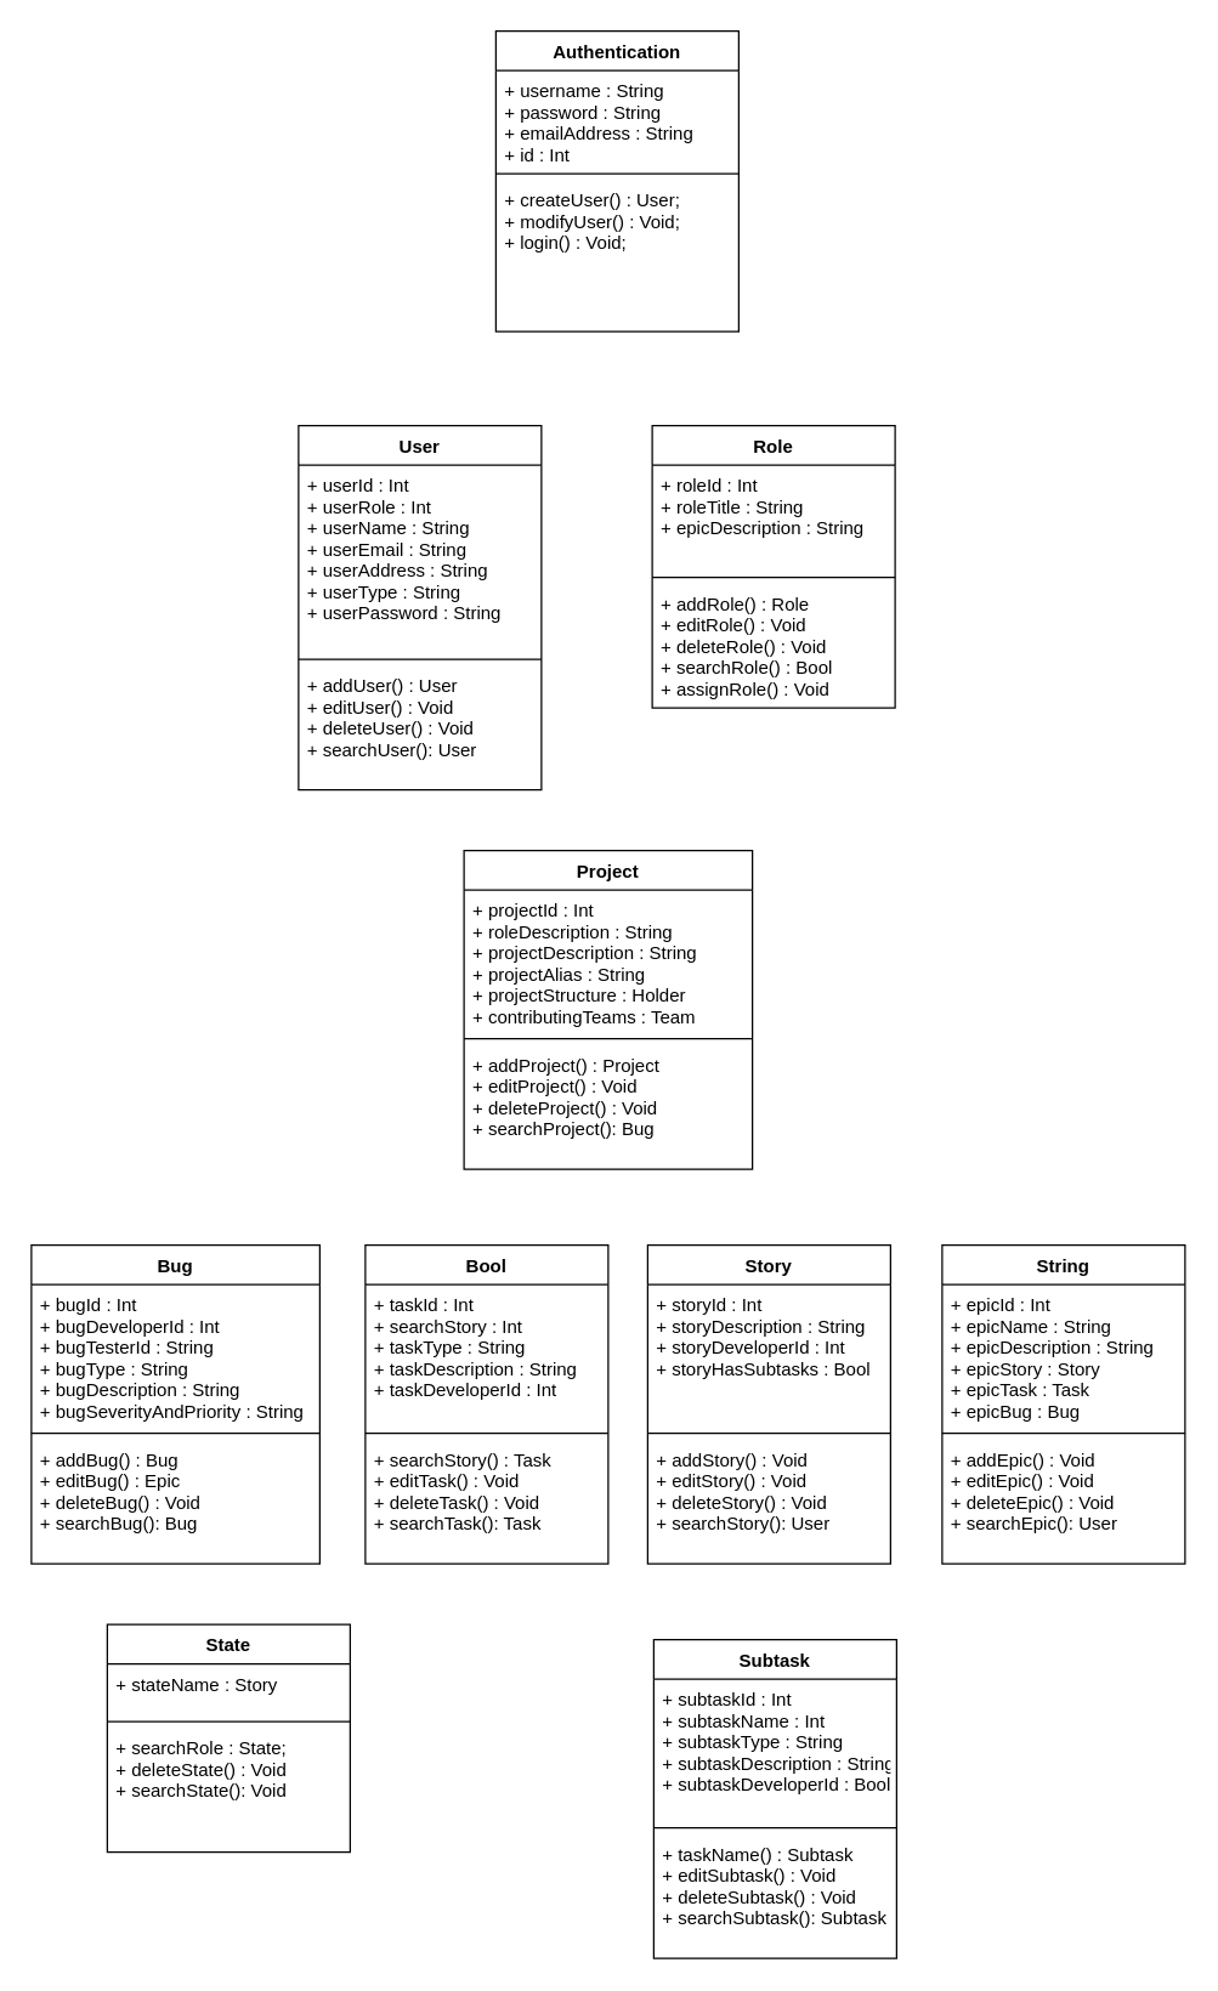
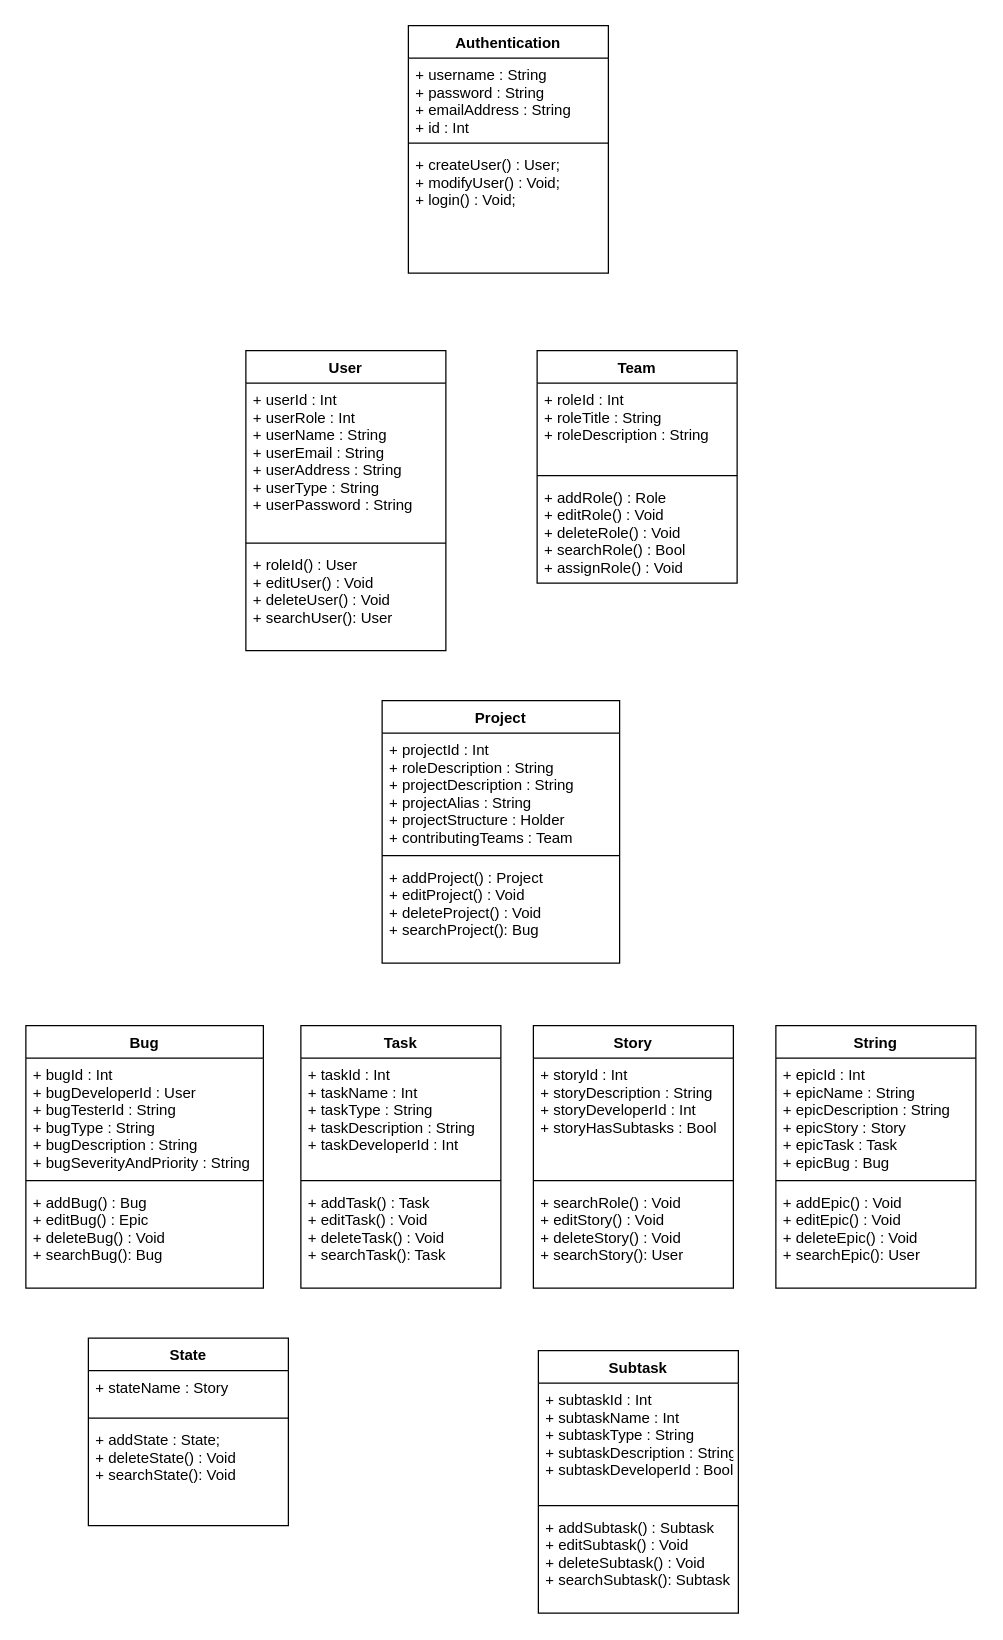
- <mxCell id="6" value="Role" style="swimlane;fontStyle=1;align=center;verticalAlign=top;childLayout=stackLayout;horizontal=1;startSize=26;horizontalStack=0;resizeParent=1;resizeParentMax=0;resizeLast=0;collapsible=1;marginBottom=0;" vertex="1" parent="1"><mxGeometry x="429" y="280" width="160" height="186" as="geometry" /></mxCell>
+ <mxCell id="6" value="Team" style="swimlane;fontStyle=1;align=center;verticalAlign=top;childLayout=stackLayout;horizontal=1;startSize=26;horizontalStack=0;resizeParent=1;resizeParentMax=0;resizeLast=0;collapsible=1;marginBottom=0;" vertex="1" parent="1"><mxGeometry x="429" y="280" width="160" height="186" as="geometry" /></mxCell>
- <mxCell id="7" value="+ roleId : Int&#10;+ roleTitle : String&#10;+ epicDescription : String" style="text;strokeColor=none;fillColor=none;align=left;verticalAlign=top;spacingLeft=4;spacingRight=4;overflow=hidden;rotatable=0;points=[[0,0.5],[1,0.5]];portConstraint=eastwest;" vertex="1" parent="6"><mxGeometry y="26" width="160" height="70" as="geometry" /></mxCell>
+ <mxCell id="7" value="+ roleId : Int&#10;+ roleTitle : String&#10;+ roleDescription : String" style="text;strokeColor=none;fillColor=none;align=left;verticalAlign=top;spacingLeft=4;spacingRight=4;overflow=hidden;rotatable=0;points=[[0,0.5],[1,0.5]];portConstraint=eastwest;" vertex="1" parent="6"><mxGeometry y="26" width="160" height="70" as="geometry" /></mxCell>
- <mxCell id="5" value="+ addUser() : User&#10;+ editUser() : Void&#10;+ deleteUser() : Void&#10;+ searchUser(): User&#10;" style="text;strokeColor=none;fillColor=none;align=left;verticalAlign=top;spacingLeft=4;spacingRight=4;overflow=hidden;rotatable=0;points=[[0,0.5],[1,0.5]];portConstraint=eastwest;" vertex="1" parent="2"><mxGeometry y="158" width="160" height="82" as="geometry" /></mxCell>
+ <mxCell id="5" value="+ roleId() : User&#10;+ editUser() : Void&#10;+ deleteUser() : Void&#10;+ searchUser(): User&#10;" style="text;strokeColor=none;fillColor=none;align=left;verticalAlign=top;spacingLeft=4;spacingRight=4;overflow=hidden;rotatable=0;points=[[0,0.5],[1,0.5]];portConstraint=eastwest;" vertex="1" parent="2"><mxGeometry y="158" width="160" height="82" as="geometry" /></mxCell>
- <mxCell id="14" value="Bool" style="swimlane;fontStyle=1;align=center;verticalAlign=top;childLayout=stackLayout;horizontal=1;startSize=26;horizontalStack=0;resizeParent=1;resizeParentMax=0;resizeLast=0;collapsible=1;marginBottom=0;" vertex="1" parent="1"><mxGeometry x="240" y="820" width="160" height="210" as="geometry" /></mxCell>
+ <mxCell id="14" value="Task" style="swimlane;fontStyle=1;align=center;verticalAlign=top;childLayout=stackLayout;horizontal=1;startSize=26;horizontalStack=0;resizeParent=1;resizeParentMax=0;resizeLast=0;collapsible=1;marginBottom=0;" vertex="1" parent="1"><mxGeometry x="240" y="820" width="160" height="210" as="geometry" /></mxCell>
- <mxCell id="11" value="+ bugId : Int&#10;+ bugDeveloperId : Int&#10;+ bugTesterId : String&#10;+ bugType : String&#10;+ bugDescription : String&#10;+ bugSeverityAndPriority : String " style="text;strokeColor=none;fillColor=none;align=left;verticalAlign=top;spacingLeft=4;spacingRight=4;overflow=hidden;rotatable=0;points=[[0,0.5],[1,0.5]];portConstraint=eastwest;" vertex="1" parent="10"><mxGeometry y="26" width="190" height="94" as="geometry" /></mxCell>
+ <mxCell id="11" value="+ bugId : Int&#10;+ bugDeveloperId : User&#10;+ bugTesterId : String&#10;+ bugType : String&#10;+ bugDescription : String&#10;+ bugSeverityAndPriority : String " style="text;strokeColor=none;fillColor=none;align=left;verticalAlign=top;spacingLeft=4;spacingRight=4;overflow=hidden;rotatable=0;points=[[0,0.5],[1,0.5]];portConstraint=eastwest;" vertex="1" parent="10"><mxGeometry y="26" width="190" height="94" as="geometry" /></mxCell>
- <mxCell id="15" value="+ taskId : Int&#10;+ searchStory : Int&#10;+ taskType : String&#10;+ taskDescription : String&#10;+ taskDeveloperId : Int" style="text;strokeColor=none;fillColor=none;align=left;verticalAlign=top;spacingLeft=4;spacingRight=4;overflow=hidden;rotatable=0;points=[[0,0.5],[1,0.5]];portConstraint=eastwest;" vertex="1" parent="14"><mxGeometry y="26" width="160" height="94" as="geometry" /></mxCell>
+ <mxCell id="15" value="+ taskId : Int&#10;+ taskName : Int&#10;+ taskType : String&#10;+ taskDescription : String&#10;+ taskDeveloperId : Int" style="text;strokeColor=none;fillColor=none;align=left;verticalAlign=top;spacingLeft=4;spacingRight=4;overflow=hidden;rotatable=0;points=[[0,0.5],[1,0.5]];portConstraint=eastwest;" vertex="1" parent="14"><mxGeometry y="26" width="160" height="94" as="geometry" /></mxCell>
- <mxCell id="17" value="+ searchStory() : Task&#10;+ editTask() : Void&#10;+ deleteTask() : Void&#10;+ searchTask(): Task&#10;" style="text;strokeColor=none;fillColor=none;align=left;verticalAlign=top;spacingLeft=4;spacingRight=4;overflow=hidden;rotatable=0;points=[[0,0.5],[1,0.5]];portConstraint=eastwest;" vertex="1" parent="14"><mxGeometry y="128" width="160" height="82" as="geometry" /></mxCell>
+ <mxCell id="17" value="+ addTask() : Task&#10;+ editTask() : Void&#10;+ deleteTask() : Void&#10;+ searchTask(): Task&#10;" style="text;strokeColor=none;fillColor=none;align=left;verticalAlign=top;spacingLeft=4;spacingRight=4;overflow=hidden;rotatable=0;points=[[0,0.5],[1,0.5]];portConstraint=eastwest;" vertex="1" parent="14"><mxGeometry y="128" width="160" height="82" as="geometry" /></mxCell>
- <mxCell id="21" value="+ addStory() : Void&#10;+ editStory() : Void&#10;+ deleteStory() : Void&#10;+ searchStory(): User&#10;" style="text;strokeColor=none;fillColor=none;align=left;verticalAlign=top;spacingLeft=4;spacingRight=4;overflow=hidden;rotatable=0;points=[[0,0.5],[1,0.5]];portConstraint=eastwest;" vertex="1" parent="18"><mxGeometry y="128" width="160" height="82" as="geometry" /></mxCell>
+ <mxCell id="21" value="+ searchRole() : Void&#10;+ editStory() : Void&#10;+ deleteStory() : Void&#10;+ searchStory(): User&#10;" style="text;strokeColor=none;fillColor=none;align=left;verticalAlign=top;spacingLeft=4;spacingRight=4;overflow=hidden;rotatable=0;points=[[0,0.5],[1,0.5]];portConstraint=eastwest;" vertex="1" parent="18"><mxGeometry y="128" width="160" height="82" as="geometry" /></mxCell>
- <mxCell id="41" value="+ searchRole : State;&#10;+ deleteState() : Void&#10;+ searchState(): Void&#10;" style="text;strokeColor=none;fillColor=none;align=left;verticalAlign=top;spacingLeft=4;spacingRight=4;overflow=hidden;rotatable=0;points=[[0,0.5],[1,0.5]];portConstraint=eastwest;" vertex="1" parent="38"><mxGeometry y="68" width="160" height="82" as="geometry" /></mxCell>
+ <mxCell id="41" value="+ addState : State;&#10;+ deleteState() : Void&#10;+ searchState(): Void&#10;" style="text;strokeColor=none;fillColor=none;align=left;verticalAlign=top;spacingLeft=4;spacingRight=4;overflow=hidden;rotatable=0;points=[[0,0.5],[1,0.5]];portConstraint=eastwest;" vertex="1" parent="38"><mxGeometry y="68" width="160" height="82" as="geometry" /></mxCell>
- <mxCell id="29" value="+ taskName() : Subtask&#10;+ editSubtask() : Void&#10;+ deleteSubtask() : Void&#10;+ searchSubtask(): Subtask&#10;" style="text;strokeColor=none;fillColor=none;align=left;verticalAlign=top;spacingLeft=4;spacingRight=4;overflow=hidden;rotatable=0;points=[[0,0.5],[1,0.5]];portConstraint=eastwest;" vertex="1" parent="26"><mxGeometry y="128" width="160" height="82" as="geometry" /></mxCell>
+ <mxCell id="29" value="+ addSubtask() : Subtask&#10;+ editSubtask() : Void&#10;+ deleteSubtask() : Void&#10;+ searchSubtask(): Subtask&#10;" style="text;strokeColor=none;fillColor=none;align=left;verticalAlign=top;spacingLeft=4;spacingRight=4;overflow=hidden;rotatable=0;points=[[0,0.5],[1,0.5]];portConstraint=eastwest;" vertex="1" parent="26"><mxGeometry y="128" width="160" height="82" as="geometry" /></mxCell>
